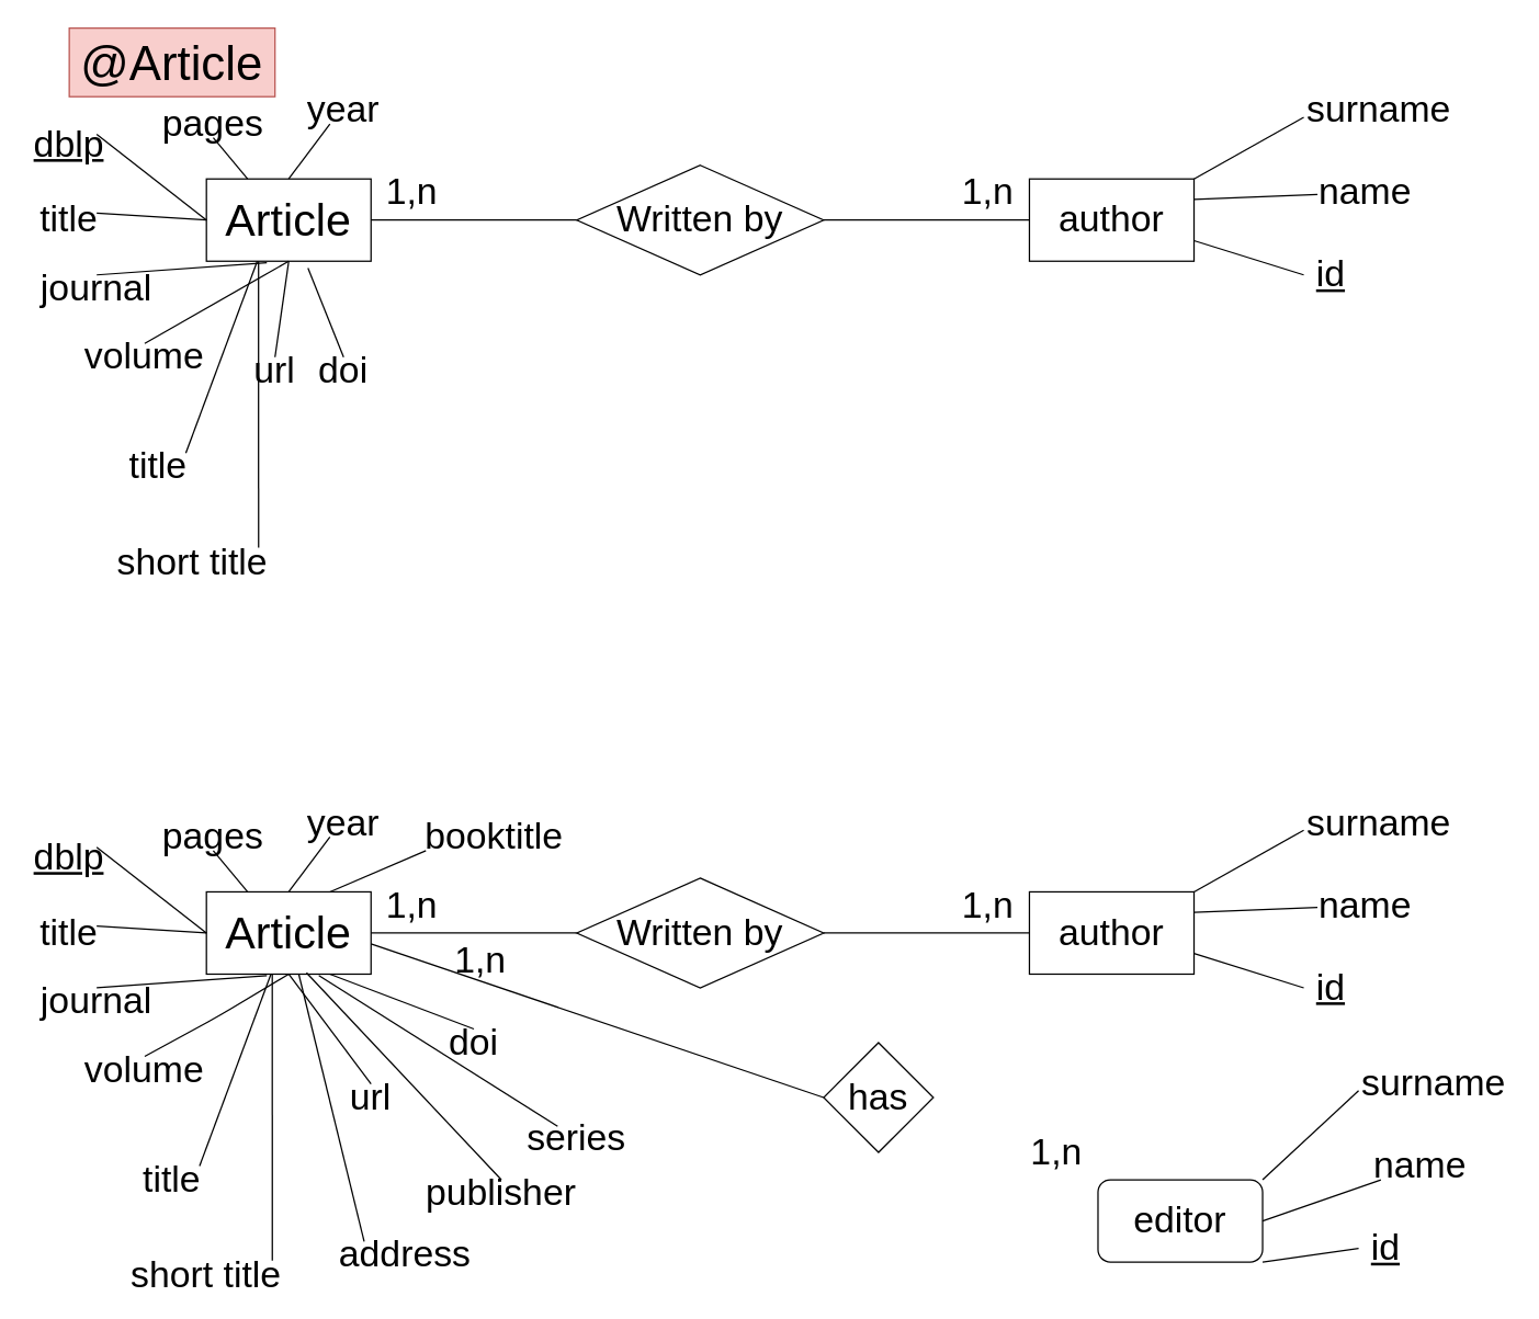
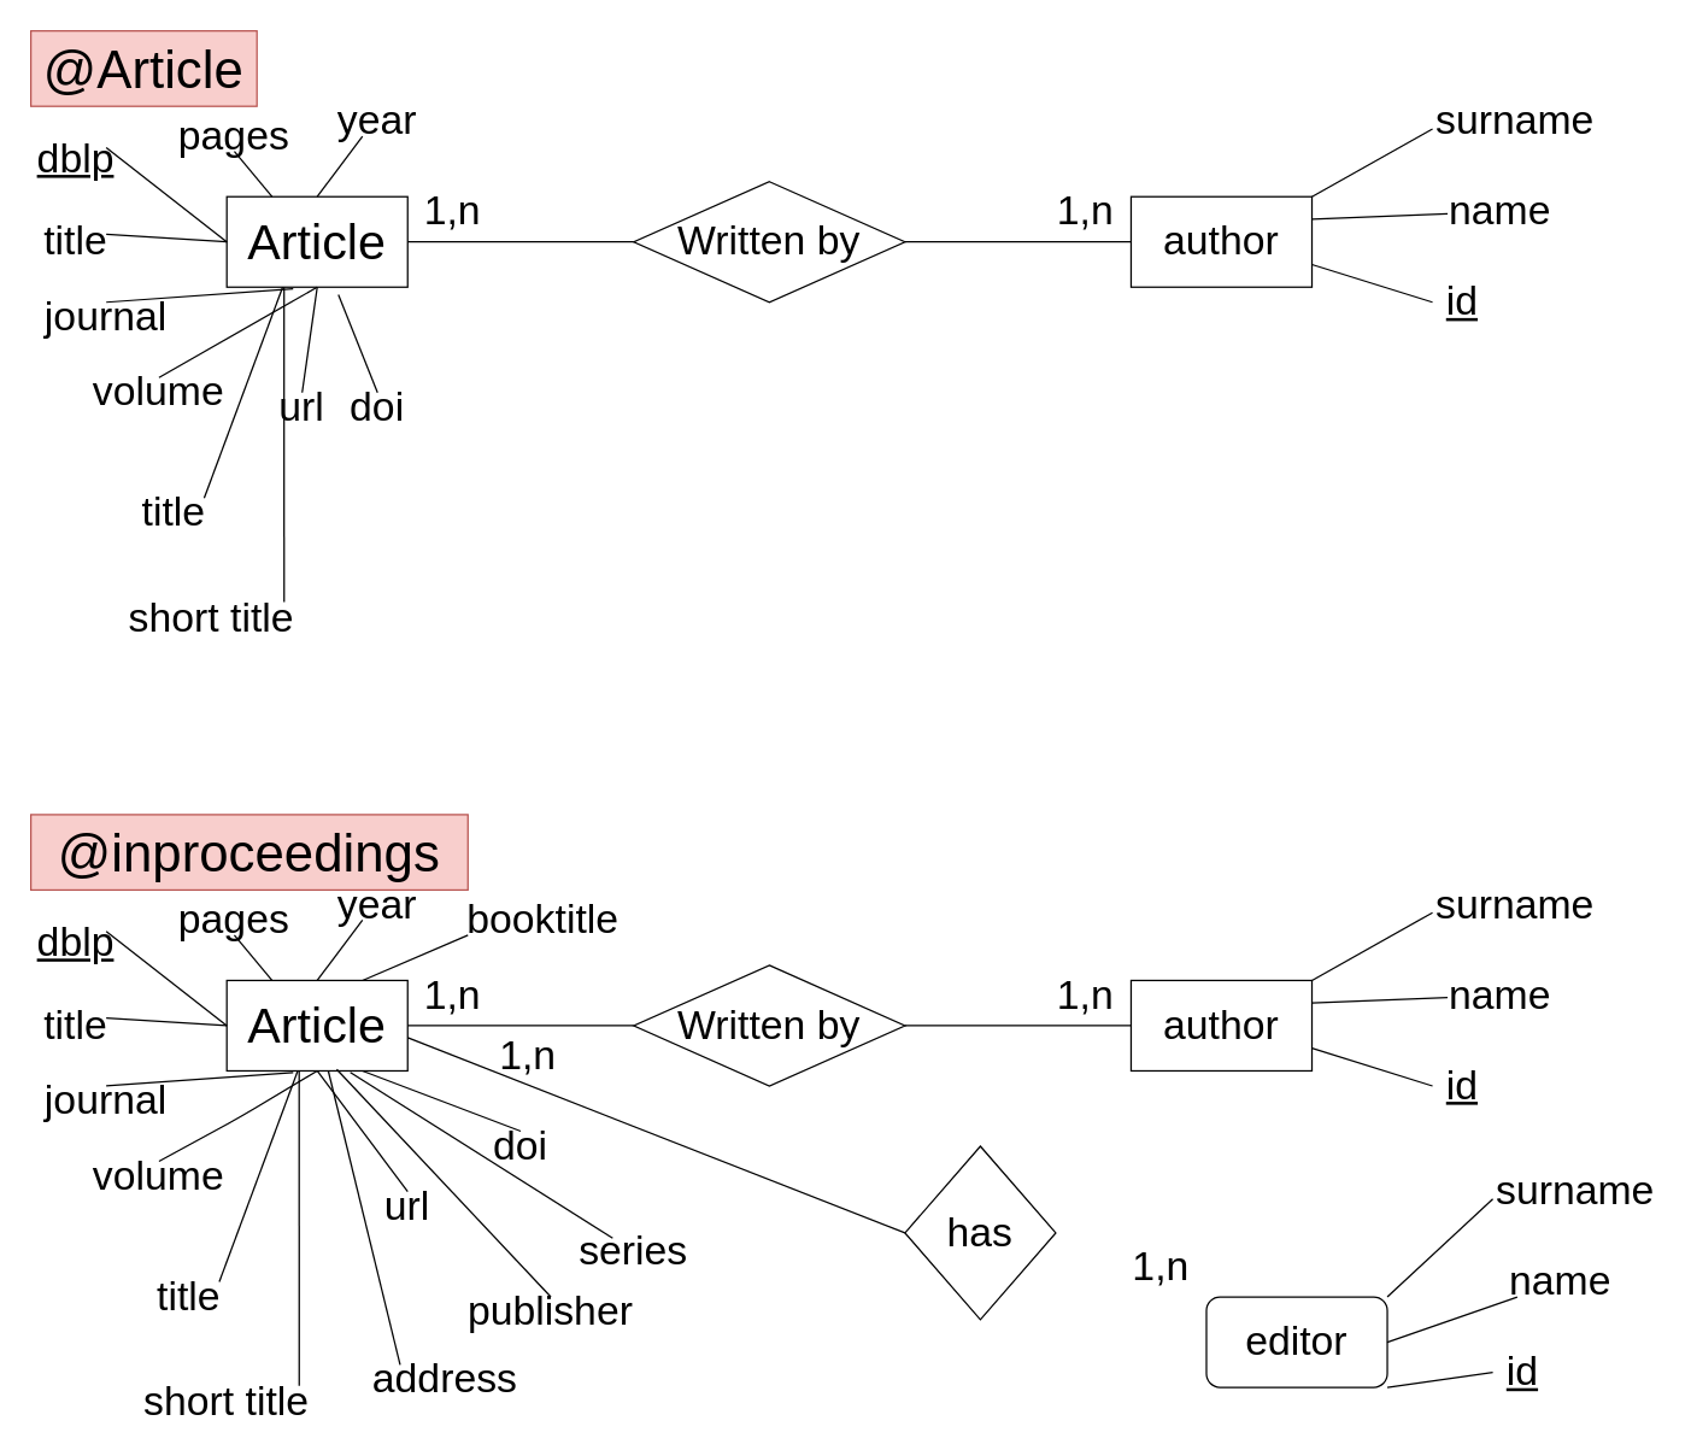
- <mxCell id="2" value="&lt;font style=&quot;font-size: 35px&quot;&gt;@Article&lt;/font&gt;" style="text;html=1;strokeColor=#b85450;fillColor=#f8cecc;align=center;verticalAlign=middle;whiteSpace=wrap;rounded=0;" parent="1" vertex="1"><mxGeometry x="50" y="20" width="150" height="50" as="geometry" /></mxCell>
+ <mxCell id="2" value="&lt;font style=&quot;font-size: 35px&quot;&gt;@Article&lt;/font&gt;" style="text;html=1;strokeColor=#b85450;fillColor=#f8cecc;align=center;verticalAlign=middle;whiteSpace=wrap;rounded=0;" parent="1" vertex="1"><mxGeometry y="20" width="150" height="50" as="geometry" x="20" /></mxCell>
+ <mxCell id="32" value="&lt;font style=&quot;font-size: 35px&quot;&gt;@inproceedings&lt;/font&gt;" style="text;html=1;strokeColor=#b85450;fillColor=#f8cecc;align=center;verticalAlign=middle;whiteSpace=wrap;rounded=0;" parent="1" vertex="1"><mxGeometry y="540" width="290" height="50" as="geometry" x="20" /></mxCell>
- <mxCell id="73" value="has" style="rhombus;whiteSpace=wrap;html=1;fontSize=27;" parent="1" vertex="1"><mxGeometry x="600" y="760" width="80" height="80" as="geometry" /></mxCell>
+ <mxCell id="73" value="has" style="rhombus;whiteSpace=wrap;html=1;fontSize=27;" parent="1" vertex="1"><mxGeometry x="600" y="760" width="100" height="115" as="geometry" /></mxCell>
